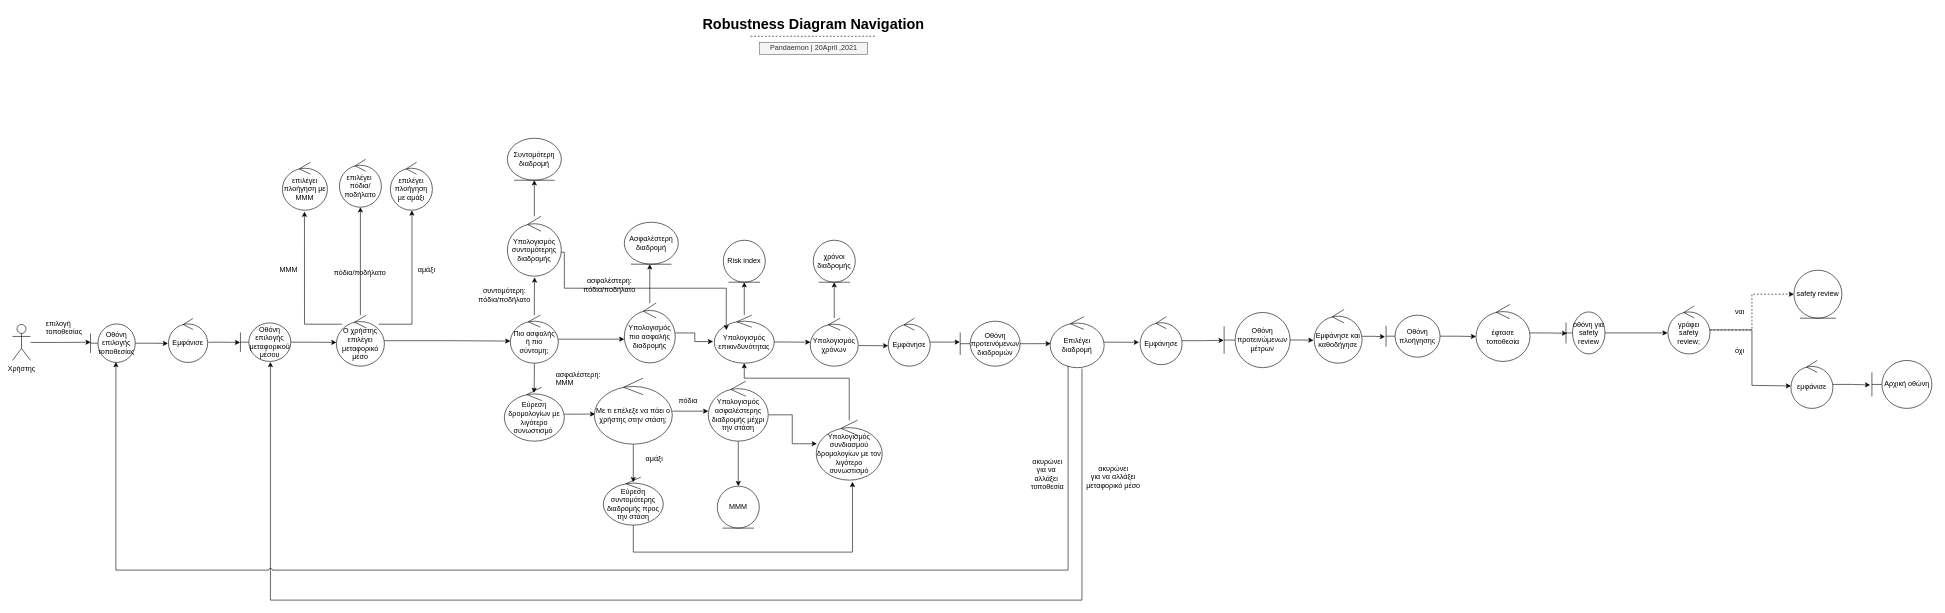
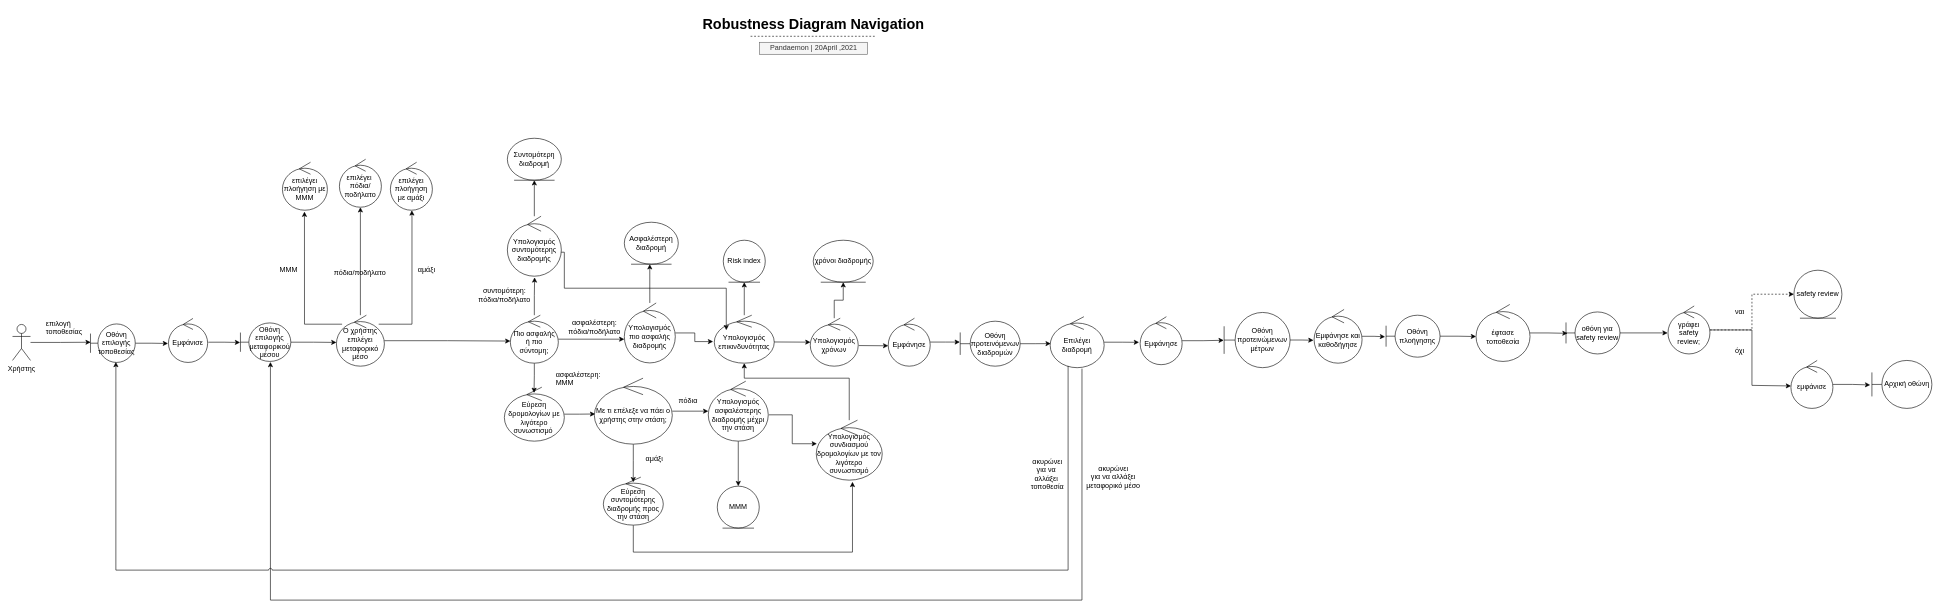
- <mxCell id="32" value="χρόνοι διαδρομής" style="ellipse;shape=umlEntity;whiteSpace=wrap;html=1;" parent="1" vertex="1"><mxGeometry x="1355" y="400" width="70" height="70" as="geometry" /></mxCell>
+ <mxCell id="32" value="χρόνοι διαδρομής" style="ellipse;shape=umlEntity;whiteSpace=wrap;html=1;" parent="1" vertex="1"><mxGeometry x="1355" y="400" width="100" height="70" as="geometry" /></mxCell>
- <mxCell id="18" value="ασφαλέστερη:&lt;br&gt;πόδια/ποδήλατο" style="text;html=1;align=center;verticalAlign=middle;resizable=0;points=[];autosize=1;strokeColor=none;" parent="1" vertex="1"><mxGeometry x="965" y="460" width="100" height="30" as="geometry" /></mxCell>
+ <mxCell id="18" value="ασφαλέστερη:&lt;br&gt;πόδια/ποδήλατο" style="text;html=1;align=center;verticalAlign=middle;resizable=0;points=[];autosize=1;strokeColor=none;" parent="1" vertex="1"><mxGeometry x="940" y="530" width="100" height="30" as="geometry" /></mxCell>
- <mxCell id="22" value="οθόνη για safety review" style="shape=umlBoundary;whiteSpace=wrap;html=1;" parent="1" vertex="1"><mxGeometry x="2610" y="519.59" width="65" height="70" as="geometry" /></mxCell>
+ <mxCell id="22" value="οθόνη για safety review" style="shape=umlBoundary;whiteSpace=wrap;html=1;" parent="1" vertex="1"><mxGeometry x="2610" y="519.59" width="90" height="70" as="geometry" /></mxCell>
